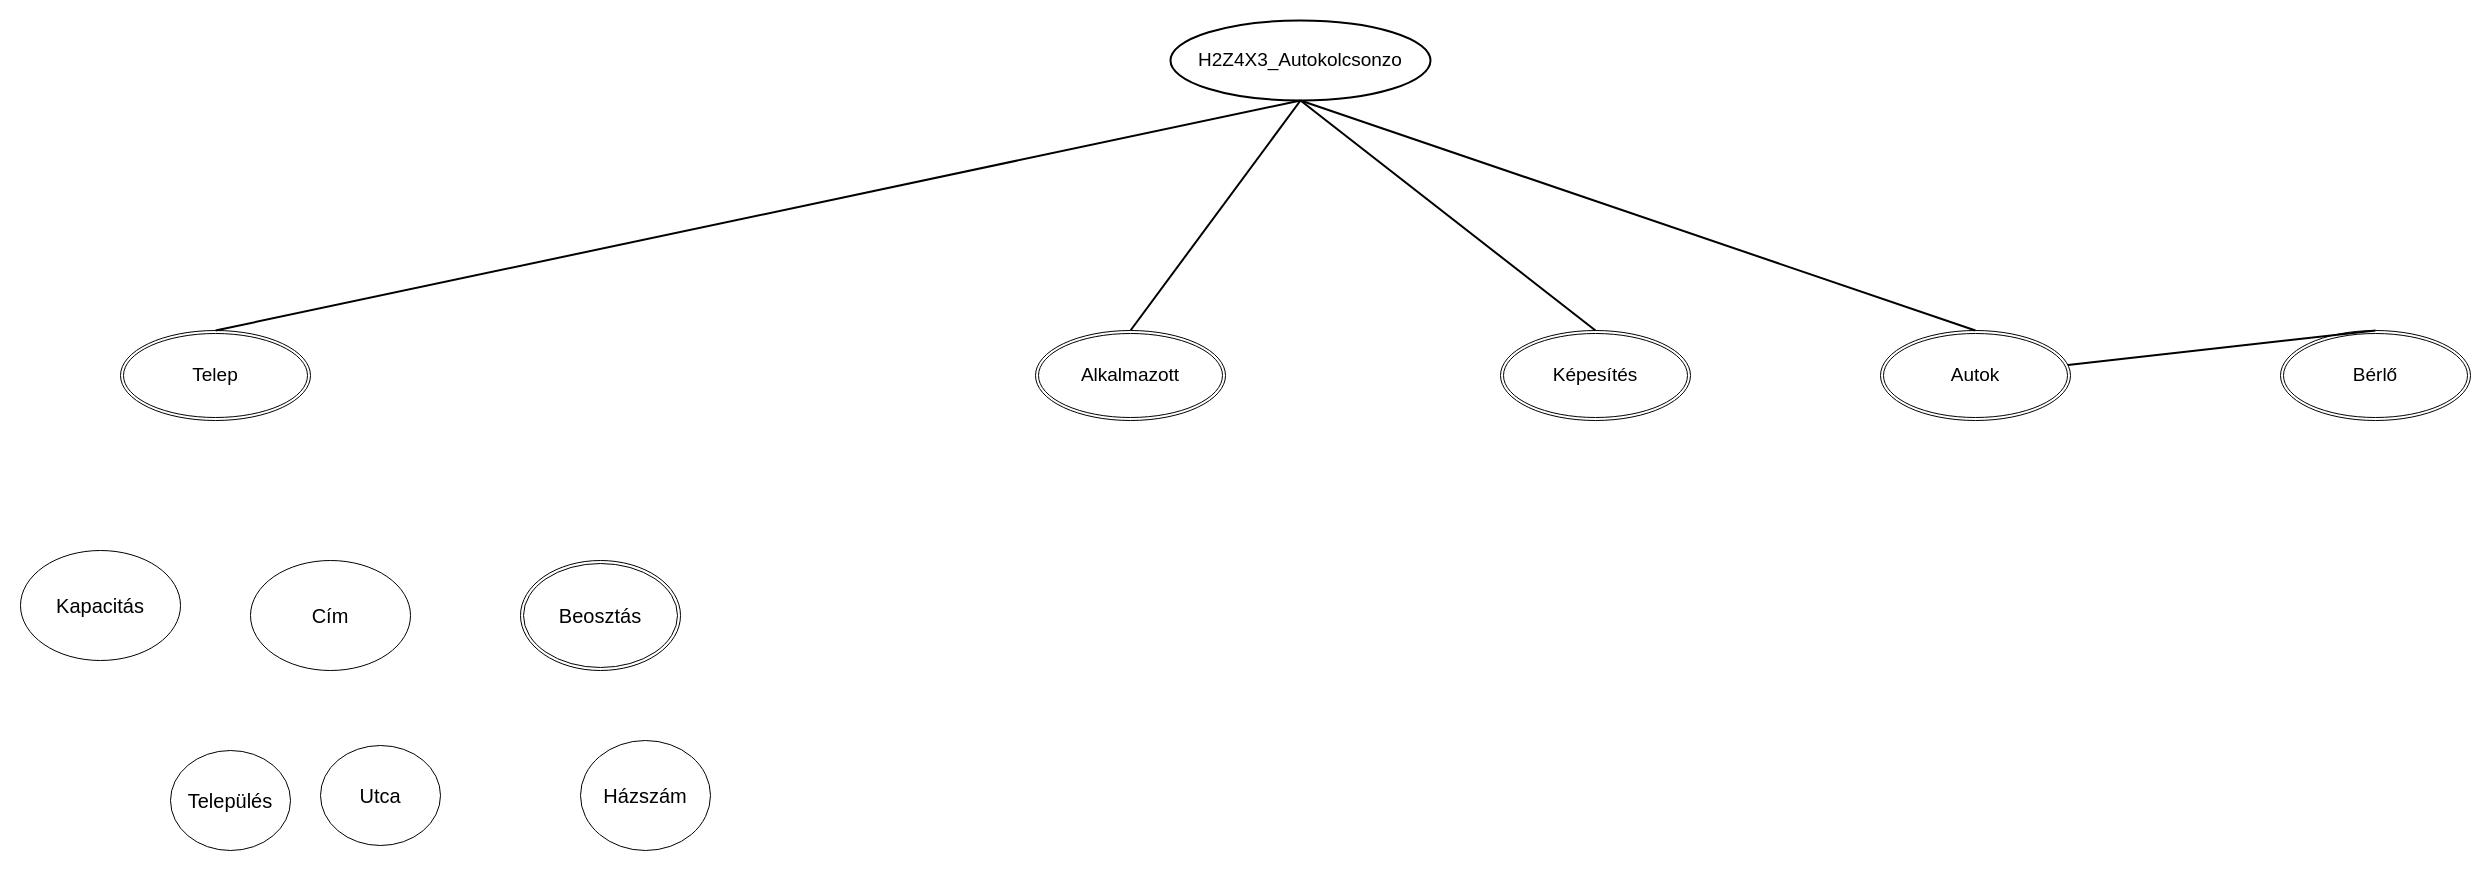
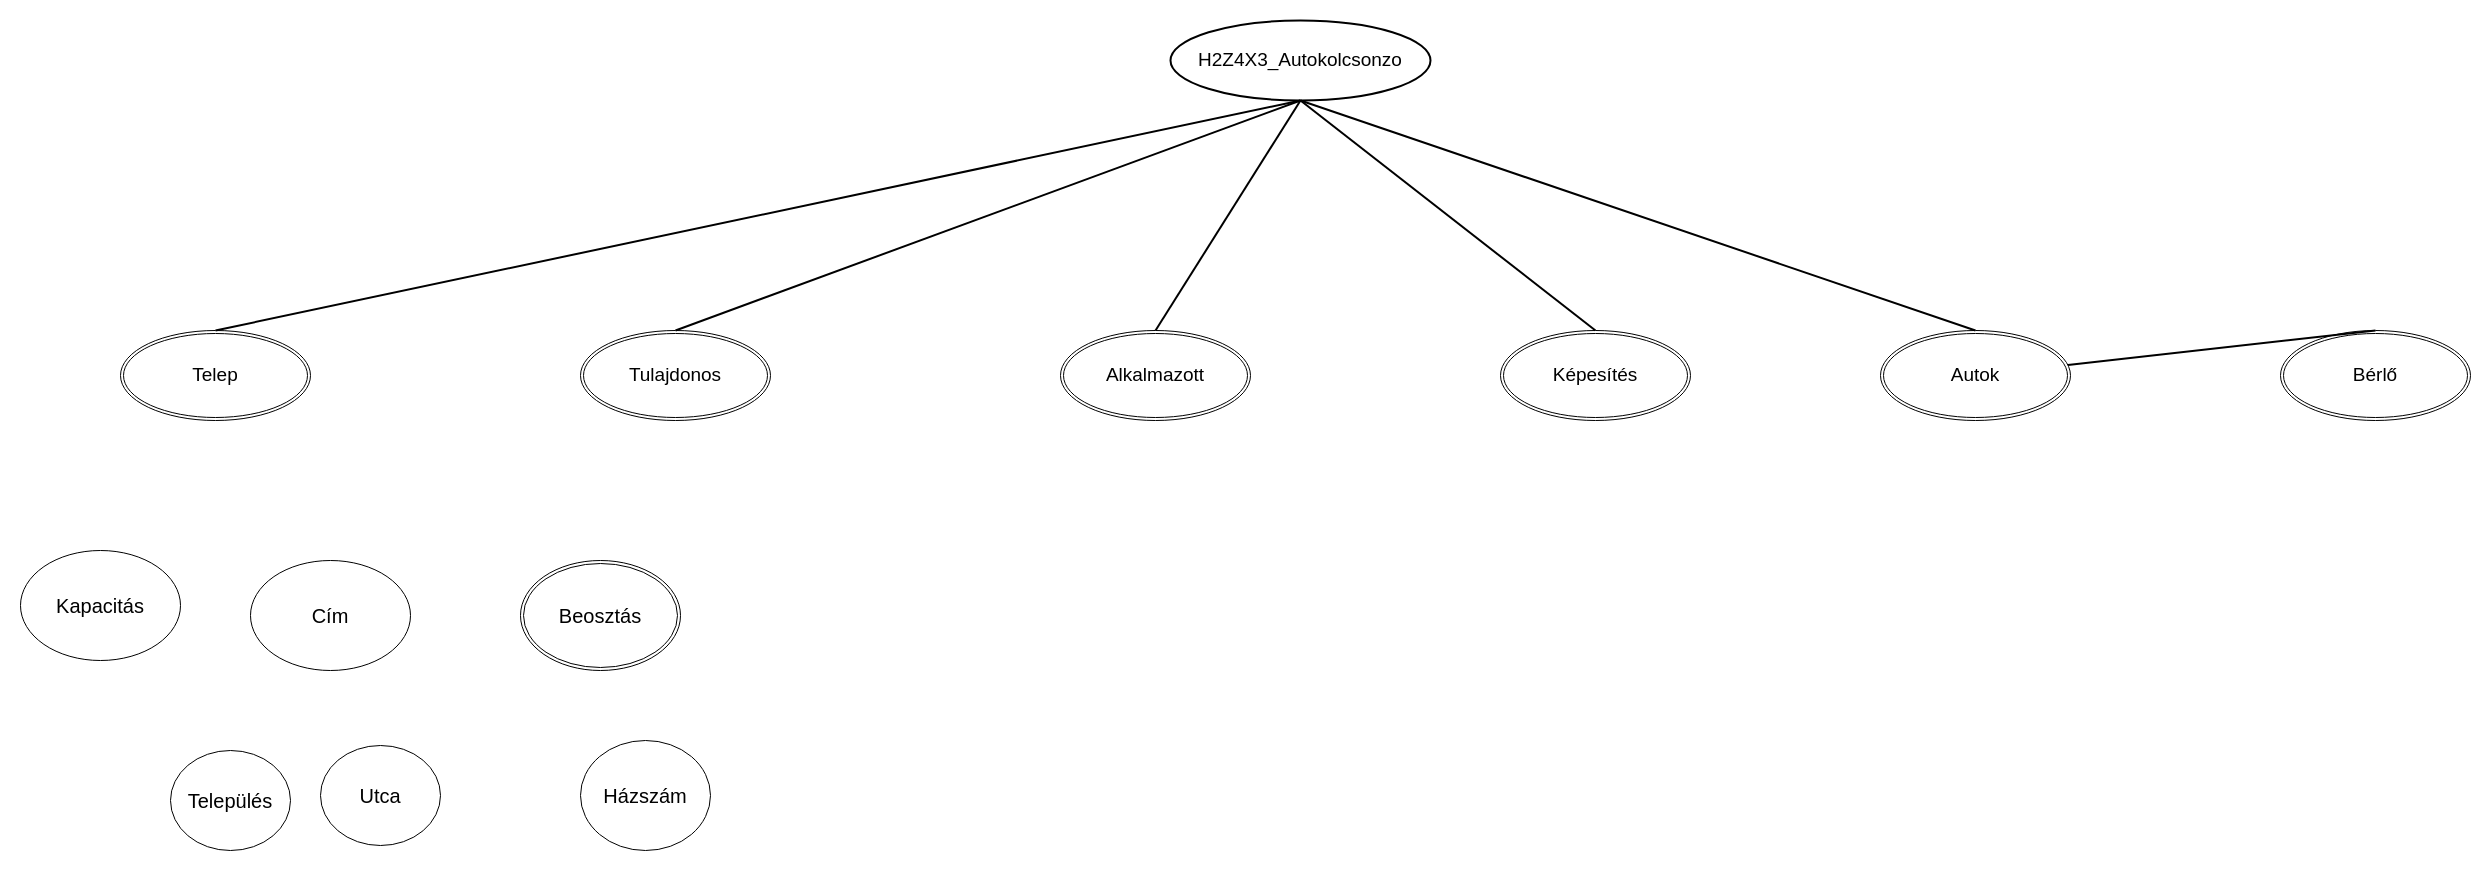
+ <mxCell id="10" value="" style="endArrow=none;html=1;rounded=0;entryX=0.5;entryY=1;entryDx=0;entryDy=0;exitX=0.5;exitY=0;exitDx=0;exitDy=0;strokeWidth=2;" edge="1" parent="1" source="4" target="2"><mxGeometry width="50" height="50" relative="1" as="geometry"><mxPoint x="525" y="340" as="sourcePoint" /><mxPoint x="1310" y="110" as="targetPoint" /></mxGeometry></mxCell>
+ <mxCell id="4" value="&lt;span style=&quot;font-size: 19px;&quot;&gt;Tulajdonos&lt;/span&gt;" style="ellipse;shape=doubleEllipse;margin=3;whiteSpace=wrap;html=1;align=center;" vertex="1" parent="1"><mxGeometry x="580" y="330" width="190" height="90" as="geometry" /></mxCell>
- <mxCell id="7" value="&lt;span style=&quot;font-size: 19px;&quot;&gt;Alkalmazott&lt;/span&gt;" style="ellipse;shape=doubleEllipse;margin=3;whiteSpace=wrap;html=1;align=center;" vertex="1" parent="1"><mxGeometry x="1035" y="330" width="190" height="90" as="geometry" /></mxCell>
+ <mxCell id="7" value="&lt;span style=&quot;font-size: 19px;&quot;&gt;Alkalmazott&lt;/span&gt;" style="ellipse;shape=doubleEllipse;margin=3;whiteSpace=wrap;html=1;align=center;" vertex="1" parent="1"><mxGeometry x="1060" y="330" width="190" height="90" as="geometry" /></mxCell>
